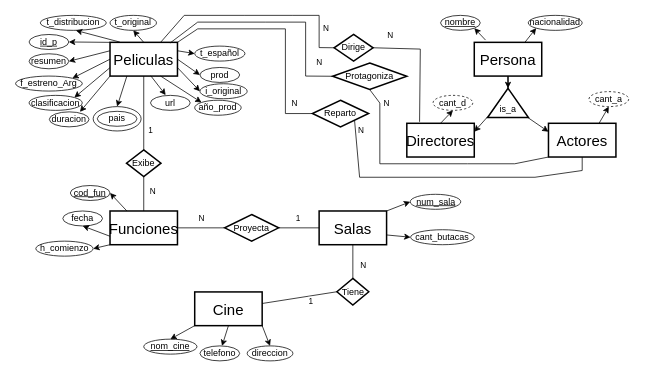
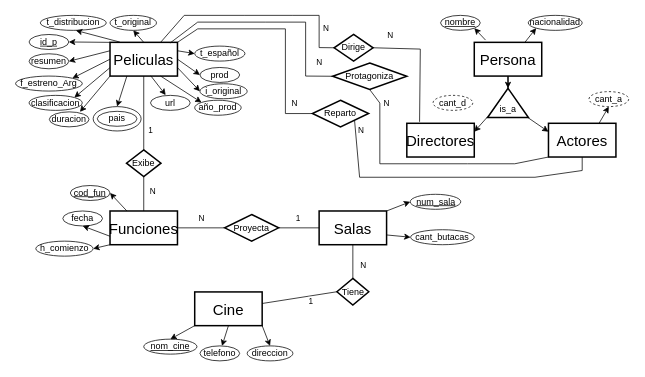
- <mxCell id="76" value="" style="edgeStyle=none;orthogonalLoop=1;jettySize=auto;html=1;rounded=0;exitX=0.5;exitY=0;exitDx=0;exitDy=0;entryX=0.5;entryY=1;entryDx=0;entryDy=0;" parent="1" source="4" target="74" edge="1"><mxGeometry width="80" relative="1" as="geometry"><mxPoint x="659" y="182" as="sourcePoint" /><mxPoint x="739" y="182" as="targetPoint" /><Array as="points" /></mxGeometry></mxCell>
